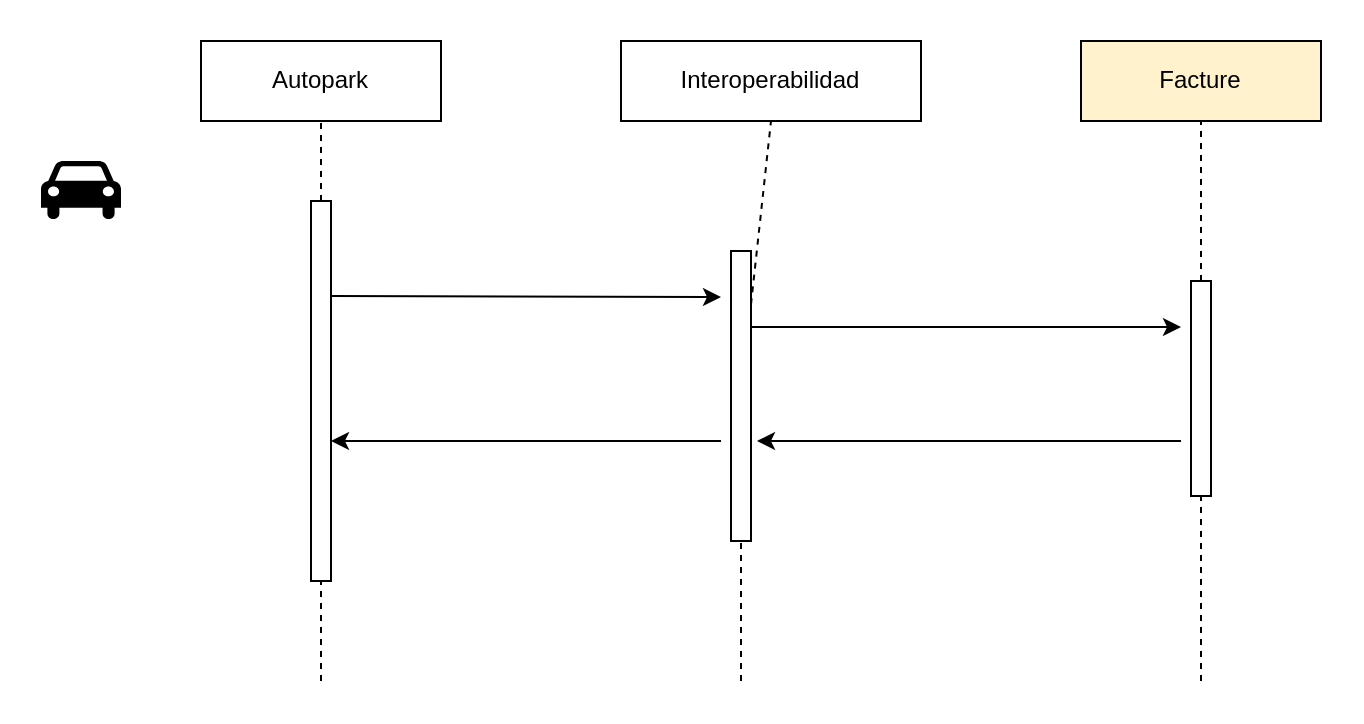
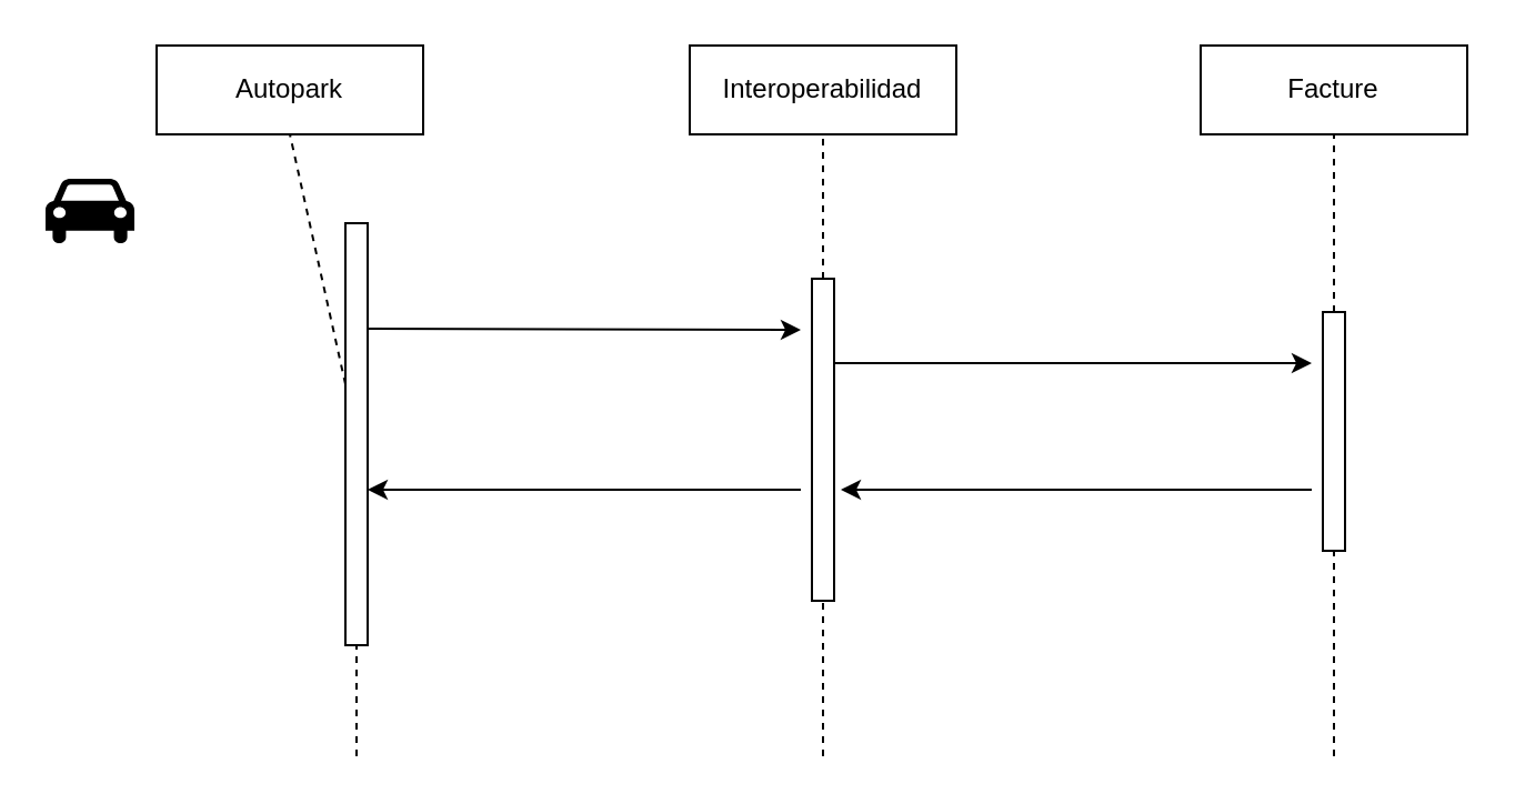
- <mxCell id="3" value="Autopark" style="rounded=0;whiteSpace=wrap;html=1;" vertex="1" parent="1"><mxGeometry x="100" y="20" width="120" height="40" as="geometry" /></mxCell>
+ <mxCell id="3" value="Autopark" style="rounded=0;whiteSpace=wrap;html=1;" vertex="1" parent="1"><mxGeometry x="70" y="20" width="120" height="40" as="geometry" /></mxCell>
- <mxCell id="5" value="Interoperabilidad" style="rounded=0;whiteSpace=wrap;html=1;" vertex="1" parent="1"><mxGeometry x="310" y="20" width="150" height="40" as="geometry" /></mxCell>
+ <mxCell id="5" value="Interoperabilidad" style="rounded=0;whiteSpace=wrap;html=1;" vertex="1" parent="1"><mxGeometry x="310" y="20" width="120" height="40" as="geometry" /></mxCell>
- <mxCell id="7" value="Facture" style="rounded=0;whiteSpace=wrap;html=1;fillColor=#fff2cc;" vertex="1" parent="1"><mxGeometry x="540" y="20" width="120" height="40" as="geometry" /></mxCell>
+ <mxCell id="7" value="Facture" style="rounded=0;whiteSpace=wrap;html=1;" vertex="1" parent="1"><mxGeometry x="540" y="20" width="120" height="40" as="geometry" /></mxCell>
